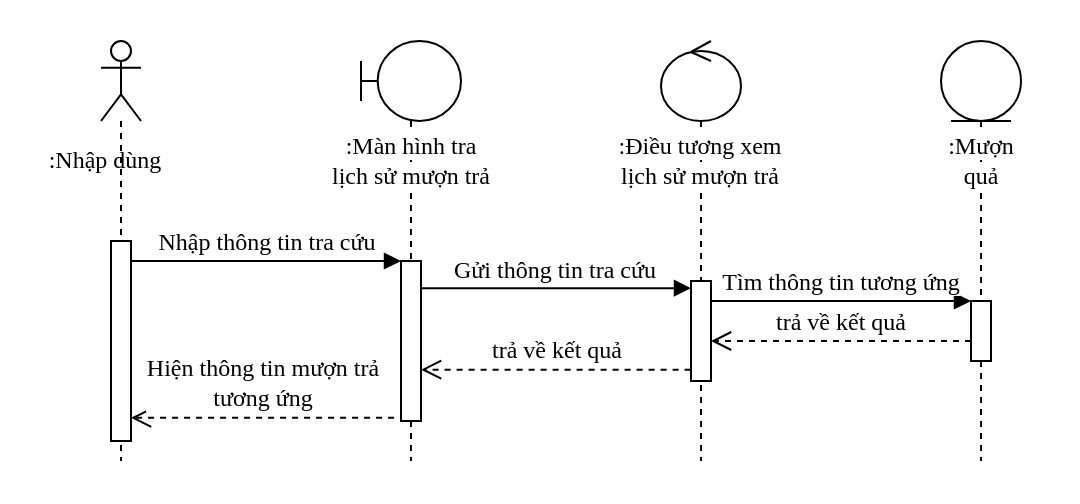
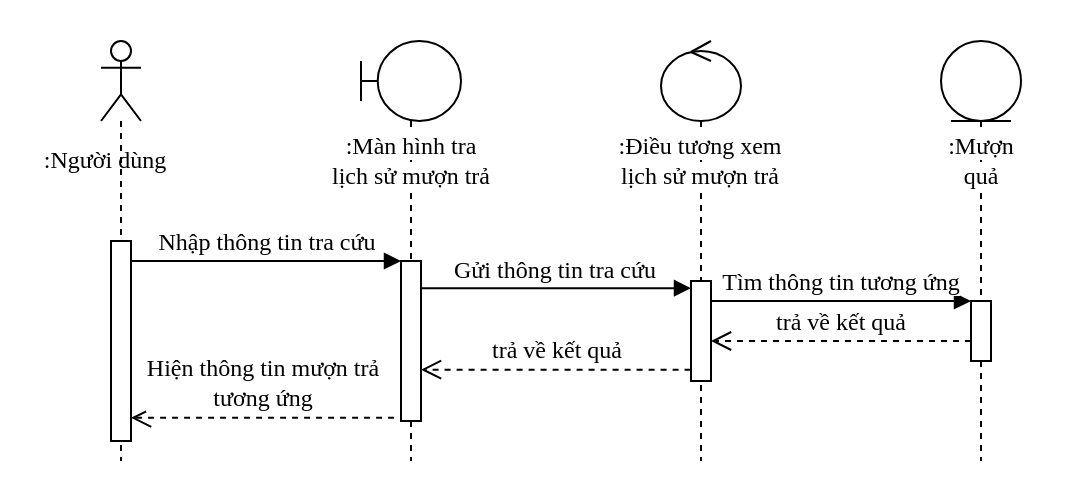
- <mxCell id="15" value=":Nhập dùng" style="text;html=1;strokeColor=none;fillColor=none;align=center;verticalAlign=middle;whiteSpace=wrap;rounded=0;fontSize=12;fontFamily=Times New Roman;" parent="1" vertex="1"><mxGeometry x="20" y="70" width="65" height="20" as="geometry" /></mxCell>
+ <mxCell id="15" value=":Người dùng" style="text;html=1;strokeColor=none;fillColor=none;align=center;verticalAlign=middle;whiteSpace=wrap;rounded=0;fontSize=12;fontFamily=Times New Roman;" parent="1" vertex="1"><mxGeometry x="20" y="70" width="65" height="20" as="geometry" /></mxCell>
